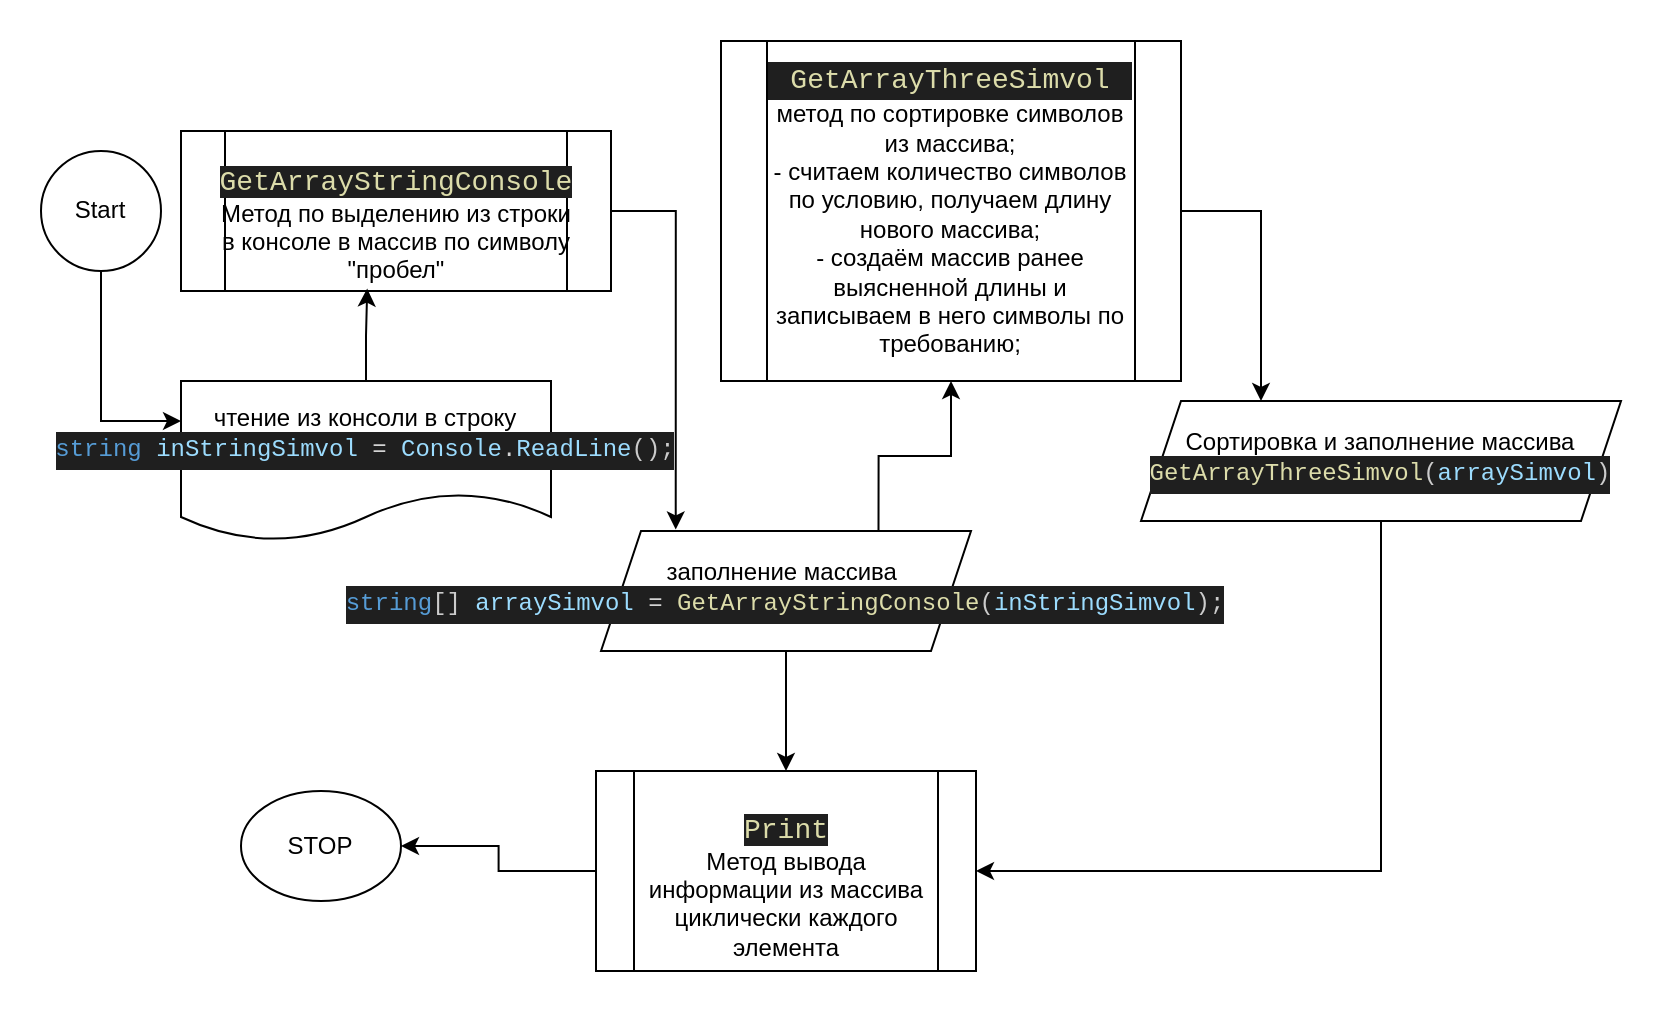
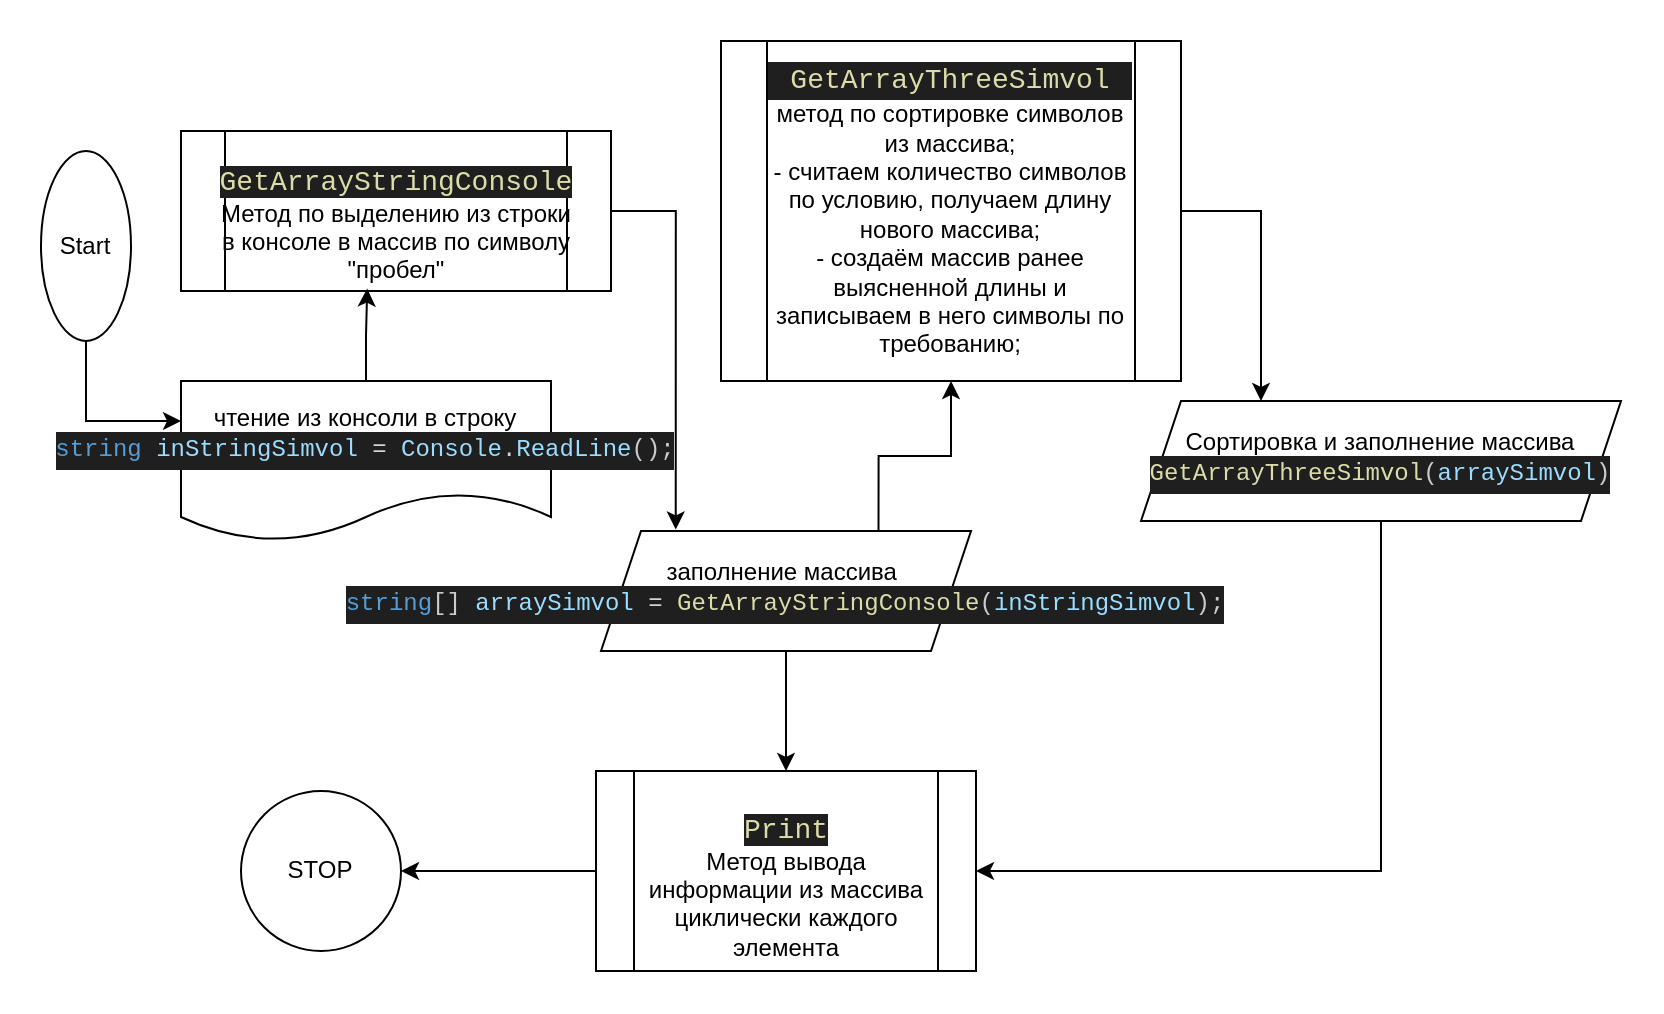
- <mxCell id="3" value="Start" style="ellipse;whiteSpace=wrap;html=1;aspect=fixed;" vertex="1" parent="1"><mxGeometry x="20" y="75" width="60" height="60" as="geometry" /></mxCell>
+ <mxCell id="3" value="Start" style="ellipse;whiteSpace=wrap;html=1;aspect=fixed;" vertex="1" parent="1"><mxGeometry x="20" y="75" width="45" height="95" as="geometry" /></mxCell>
- <mxCell id="17" value="STOP" style="ellipse;whiteSpace=wrap;html=1;aspect=fixed;" vertex="1" parent="1"><mxGeometry x="120" y="395" width="80" height="55" as="geometry" /></mxCell>
+ <mxCell id="17" value="STOP" style="ellipse;whiteSpace=wrap;html=1;aspect=fixed;" vertex="1" parent="1"><mxGeometry x="120" y="395" width="80" height="80" as="geometry" /></mxCell>
